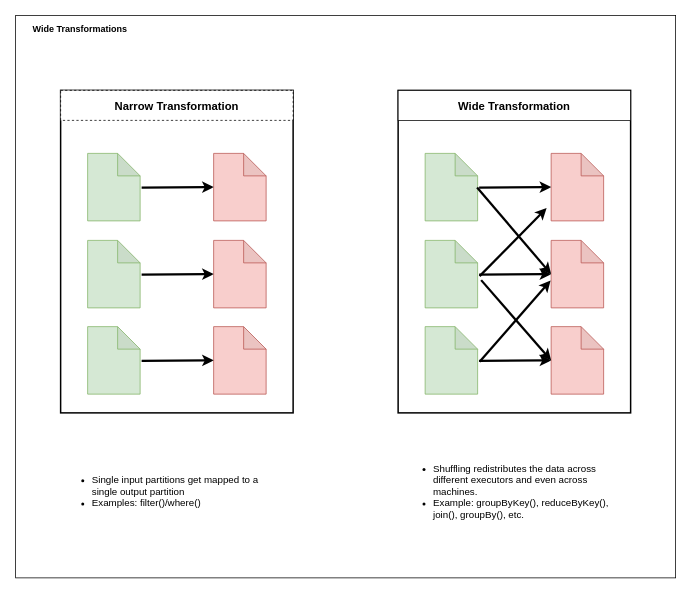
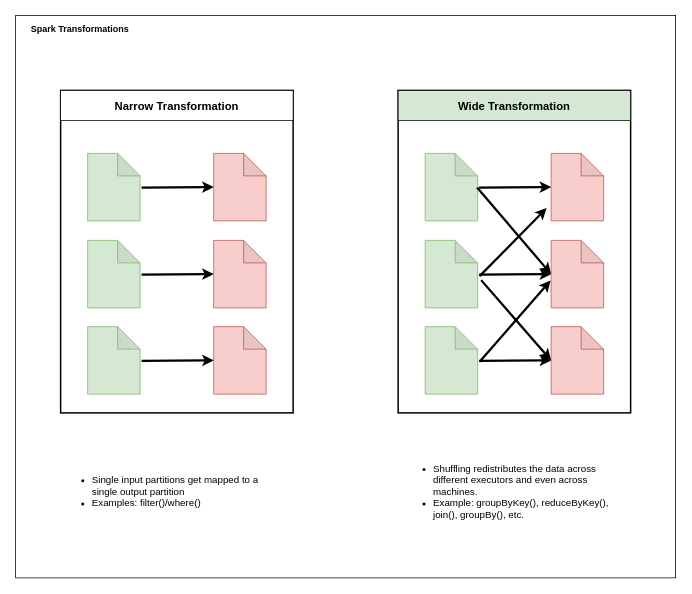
- <mxCell id="31" value="Wide Transformations" style="text;html=1;align=center;verticalAlign=middle;whiteSpace=wrap;rounded=0;fontStyle=1" vertex="1" parent="1"><mxGeometry x="21" y="24" width="170" height="30" as="geometry" /></mxCell>
+ <mxCell id="31" value="Spark Transformations" style="text;html=1;align=center;verticalAlign=middle;whiteSpace=wrap;rounded=0;fontStyle=1" vertex="1" parent="1"><mxGeometry x="21" y="24" width="170" height="30" as="geometry" /></mxCell>
- <mxCell id="5" value="&lt;font style=&quot;font-size: 15px;&quot;&gt;&lt;b&gt;Narrow Transformation&lt;/b&gt;&lt;/font&gt;" style="rounded=0;whiteSpace=wrap;html=1;dashed=1;" vertex="1" parent="1"><mxGeometry x="80" y="120" width="310" height="40" as="geometry" /></mxCell>
+ <mxCell id="5" value="&lt;font style=&quot;font-size: 15px;&quot;&gt;&lt;b&gt;Narrow Transformation&lt;/b&gt;&lt;/font&gt;" style="rounded=0;whiteSpace=wrap;html=1;" vertex="1" parent="1"><mxGeometry x="80" y="120" width="310" height="40" as="geometry" /></mxCell>
- <mxCell id="16" value="&lt;font style=&quot;font-size: 15px;&quot;&gt;&lt;b&gt;Wide Transformation&lt;/b&gt;&lt;/font&gt;" style="rounded=0;whiteSpace=wrap;html=1;" vertex="1" parent="1"><mxGeometry x="530" y="120" width="310" height="40" as="geometry" /></mxCell>
+ <mxCell id="16" value="&lt;font style=&quot;font-size: 15px;&quot;&gt;&lt;b&gt;Wide Transformation&lt;/b&gt;&lt;/font&gt;" style="rounded=0;whiteSpace=wrap;html=1;fillColor=#d5e8d4;" vertex="1" parent="1"><mxGeometry x="530" y="120" width="310" height="40" as="geometry" /></mxCell>
